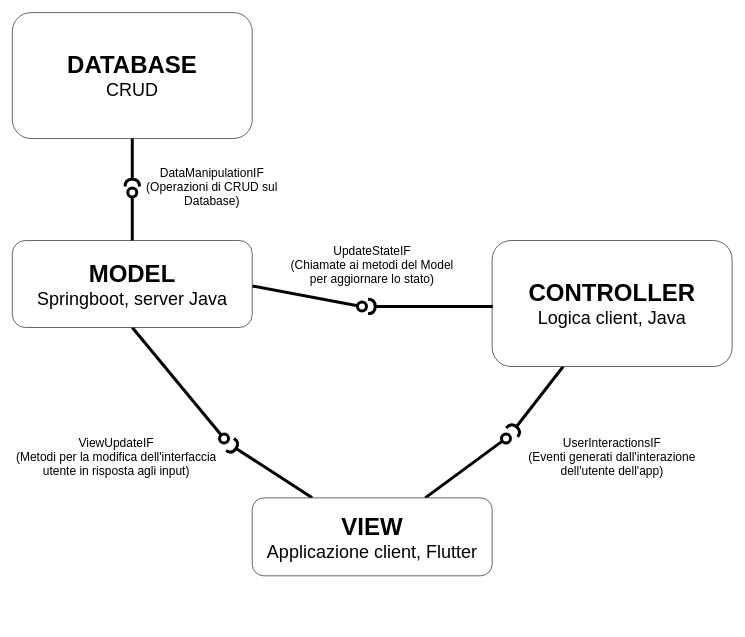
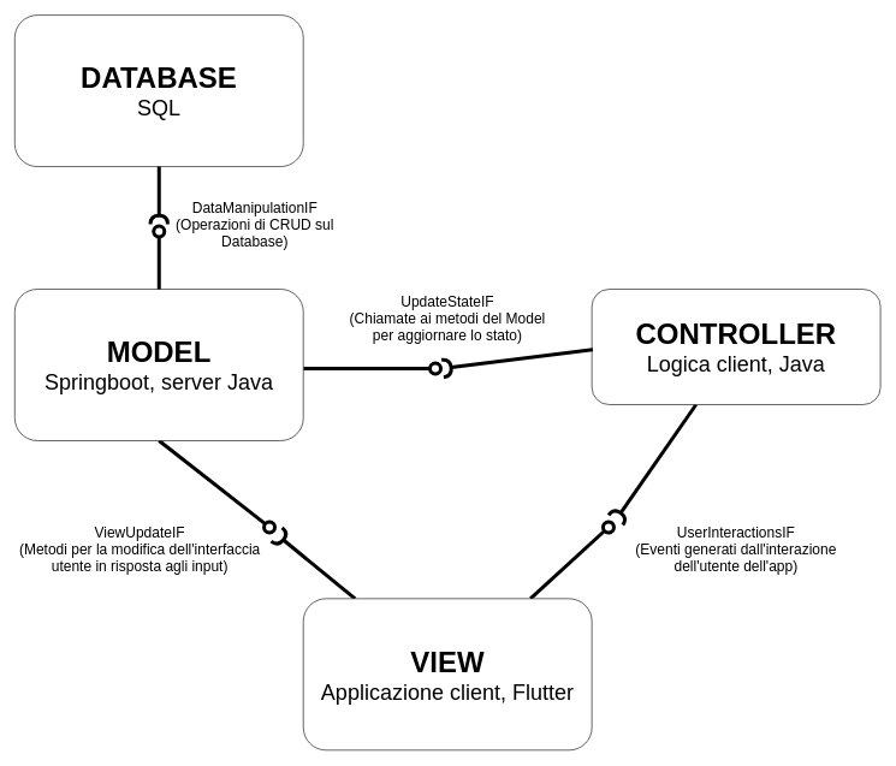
- <mxCell id="2" value="&lt;font style=&quot;font-size: 40px;&quot;&gt;&lt;b&gt;DATABASE&lt;/b&gt;&lt;/font&gt;&lt;div&gt;&lt;span style=&quot;font-size: 30px;&quot;&gt;CRUD&lt;/span&gt;&lt;/div&gt;" style="rounded=1;whiteSpace=wrap;html=1;" vertex="1" parent="1"><mxGeometry x="20" y="20" width="400" height="210" as="geometry" /></mxCell>
+ <mxCell id="2" value="&lt;font style=&quot;font-size: 40px;&quot;&gt;&lt;b&gt;DATABASE&lt;/b&gt;&lt;/font&gt;&lt;div&gt;&lt;span style=&quot;font-size: 30px;&quot;&gt;SQL&lt;/span&gt;&lt;/div&gt;" style="rounded=1;whiteSpace=wrap;html=1;" vertex="1" parent="1"><mxGeometry x="20" y="20" width="400" height="210" as="geometry" /></mxCell>
- <mxCell id="12" value="&lt;font style=&quot;font-size: 40px;&quot;&gt;&lt;b&gt;MODEL&lt;/b&gt;&lt;/font&gt;&lt;div&gt;&lt;font style=&quot;font-size: 30px;&quot;&gt;Springboot, server Java&lt;/font&gt;&lt;/div&gt;" style="rounded=1;whiteSpace=wrap;html=1;" vertex="1" parent="1"><mxGeometry x="20" y="400" width="400" height="145" as="geometry" /></mxCell>
+ <mxCell id="12" value="&lt;font style=&quot;font-size: 40px;&quot;&gt;&lt;b&gt;MODEL&lt;/b&gt;&lt;/font&gt;&lt;div&gt;&lt;font style=&quot;font-size: 30px;&quot;&gt;Springboot, server Java&lt;/font&gt;&lt;/div&gt;" style="rounded=1;whiteSpace=wrap;html=1;" vertex="1" parent="1"><mxGeometry x="20" y="400" width="400" height="210" as="geometry" /></mxCell>
- <mxCell id="7" value="&lt;font style=&quot;font-size: 40px;&quot;&gt;&lt;b&gt;CONTROLLER&lt;/b&gt;&lt;/font&gt;&lt;div&gt;&lt;font style=&quot;font-size: 30px;&quot;&gt;Logica client, Java&lt;/font&gt;&lt;/div&gt;" style="rounded=1;whiteSpace=wrap;html=1;" vertex="1" parent="1"><mxGeometry x="820" y="400" width="400" height="210" as="geometry" /></mxCell>
+ <mxCell id="7" value="&lt;font style=&quot;font-size: 40px;&quot;&gt;&lt;b&gt;CONTROLLER&lt;/b&gt;&lt;/font&gt;&lt;div&gt;&lt;font style=&quot;font-size: 30px;&quot;&gt;Logica client, Java&lt;/font&gt;&lt;/div&gt;" style="rounded=1;whiteSpace=wrap;html=1;" vertex="1" parent="1"><mxGeometry x="820" y="400" width="400" height="160" as="geometry" /></mxCell>
- <mxCell id="10" value="&lt;font style=&quot;font-size: 40px;&quot;&gt;&lt;b&gt;VIEW&lt;/b&gt;&lt;/font&gt;&lt;div&gt;&lt;span style=&quot;font-size: 30px;&quot;&gt;Applicazione client, Flutter&lt;/span&gt;&lt;/div&gt;" style="rounded=1;whiteSpace=wrap;html=1;" vertex="1" parent="1"><mxGeometry x="420" y="829" width="400" height="130" as="geometry" /></mxCell>
+ <mxCell id="10" value="&lt;font style=&quot;font-size: 40px;&quot;&gt;&lt;b&gt;VIEW&lt;/b&gt;&lt;/font&gt;&lt;div&gt;&lt;span style=&quot;font-size: 30px;&quot;&gt;Applicazione client, Flutter&lt;/span&gt;&lt;/div&gt;" style="rounded=1;whiteSpace=wrap;html=1;" vertex="1" parent="1"><mxGeometry x="420" y="829" width="400" height="210" as="geometry" /></mxCell>
